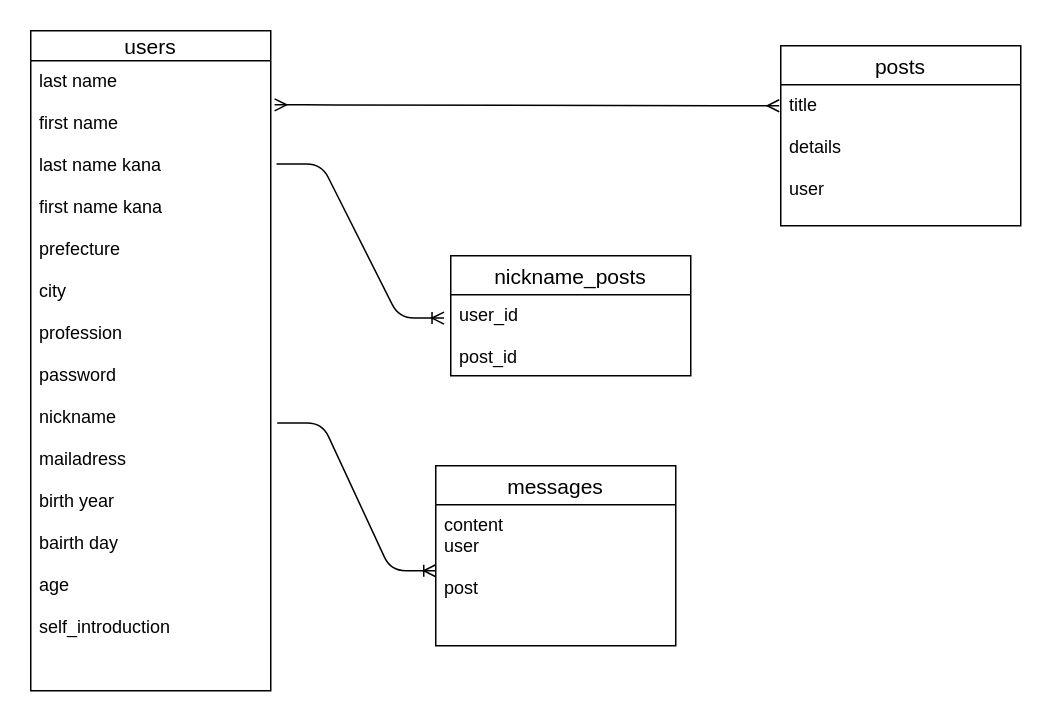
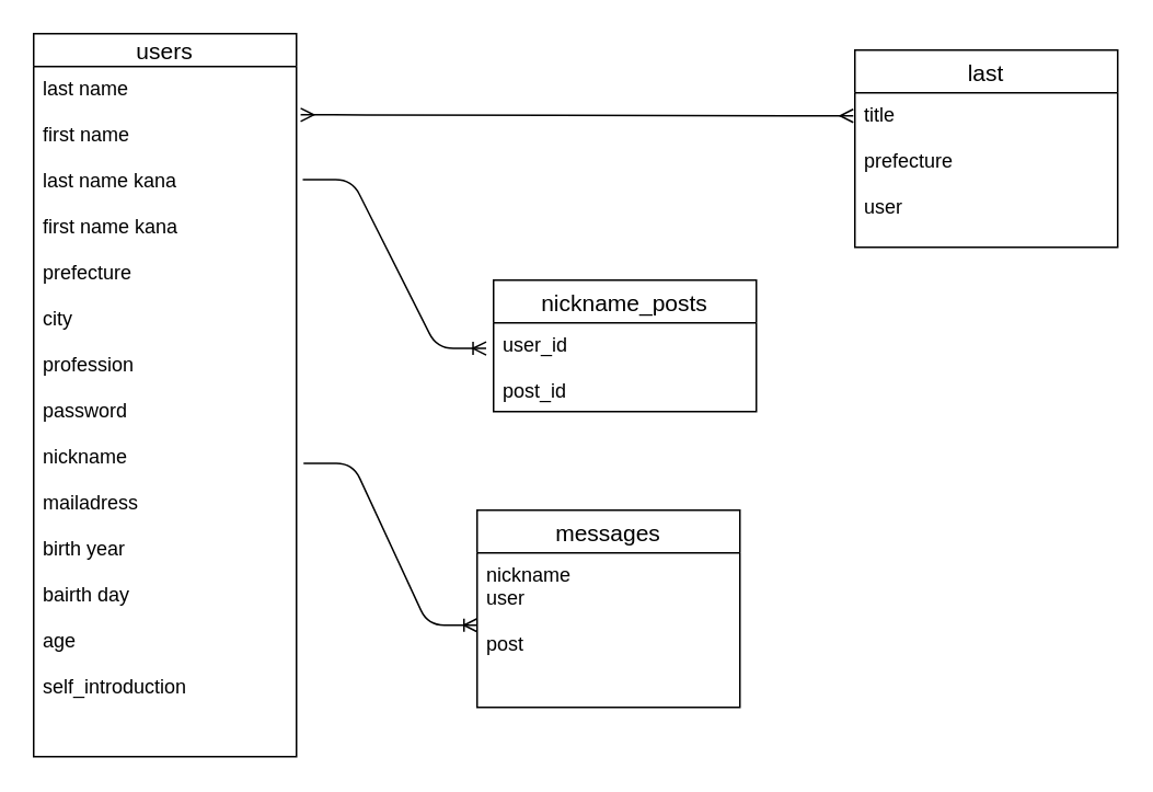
- <mxCell id="4" value="posts" style="swimlane;fontStyle=0;childLayout=stackLayout;horizontal=1;startSize=26;horizontalStack=0;resizeParent=1;resizeParentMax=0;resizeLast=0;collapsible=1;marginBottom=0;align=center;fontSize=14;" parent="1" vertex="1"><mxGeometry x="520" y="30" width="160" height="120" as="geometry" /></mxCell>
+ <mxCell id="4" value="last" style="swimlane;fontStyle=0;childLayout=stackLayout;horizontal=1;startSize=26;horizontalStack=0;resizeParent=1;resizeParentMax=0;resizeLast=0;collapsible=1;marginBottom=0;align=center;fontSize=14;" parent="1" vertex="1"><mxGeometry x="520" y="30" width="160" height="120" as="geometry" /></mxCell>
- <mxCell id="5" value="title&#10;&#10;details&#10;&#10;user&#10;&#10;" style="text;strokeColor=none;fillColor=none;spacingLeft=4;spacingRight=4;overflow=hidden;rotatable=0;points=[[0,0.5],[1,0.5]];portConstraint=eastwest;fontSize=12;" parent="4" vertex="1"><mxGeometry y="26" width="160" height="94" as="geometry" /></mxCell>
+ <mxCell id="5" value="title&#10;&#10;prefecture&#10;&#10;user&#10;&#10;" style="text;strokeColor=none;fillColor=none;spacingLeft=4;spacingRight=4;overflow=hidden;rotatable=0;points=[[0,0.5],[1,0.5]];portConstraint=eastwest;fontSize=12;" parent="4" vertex="1"><mxGeometry y="26" width="160" height="94" as="geometry" /></mxCell>
- <mxCell id="7" value="content&#10;user&#10;&#10;post&#10;" style="text;strokeColor=none;fillColor=none;spacingLeft=4;spacingRight=4;overflow=hidden;rotatable=0;points=[[0,0.5],[1,0.5]];portConstraint=eastwest;fontSize=12;" parent="6" vertex="1"><mxGeometry y="26" width="160" height="94" as="geometry" /></mxCell>
+ <mxCell id="7" value="nickname&#10;user&#10;&#10;post&#10;" style="text;strokeColor=none;fillColor=none;spacingLeft=4;spacingRight=4;overflow=hidden;rotatable=0;points=[[0,0.5],[1,0.5]];portConstraint=eastwest;fontSize=12;" parent="6" vertex="1"><mxGeometry y="26" width="160" height="94" as="geometry" /></mxCell>
